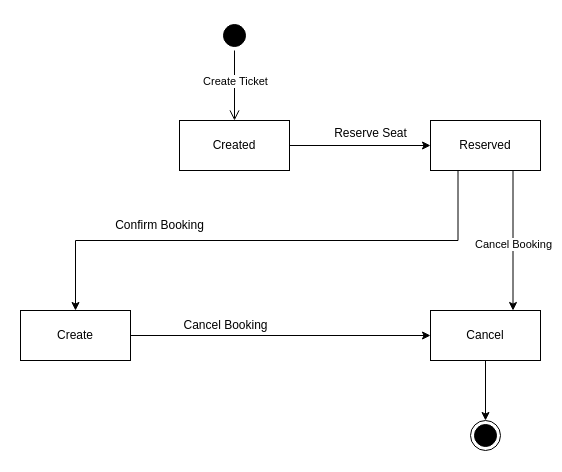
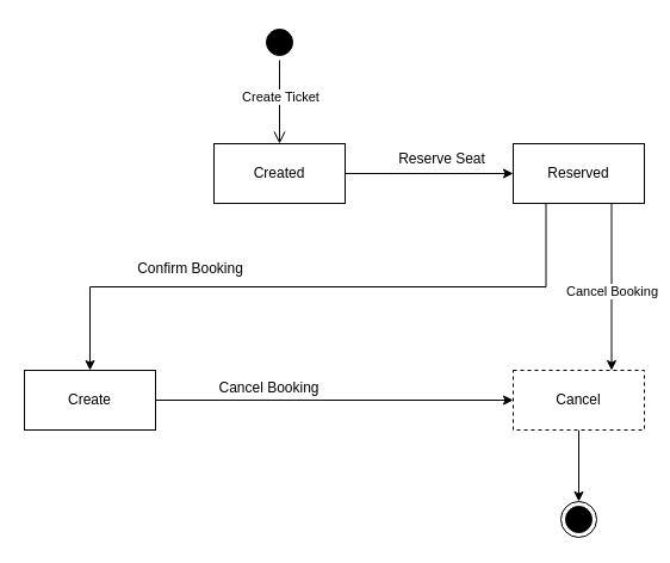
- <mxCell id="14" value="Cancel" style="html=1;whiteSpace=wrap;" vertex="1" parent="1"><mxGeometry x="430" y="310" width="110" height="50" as="geometry" /></mxCell>
+ <mxCell id="14" value="Cancel" style="html=1;whiteSpace=wrap;dashed=1;" vertex="1" parent="1"><mxGeometry x="430" y="310" width="110" height="50" as="geometry" /></mxCell>
